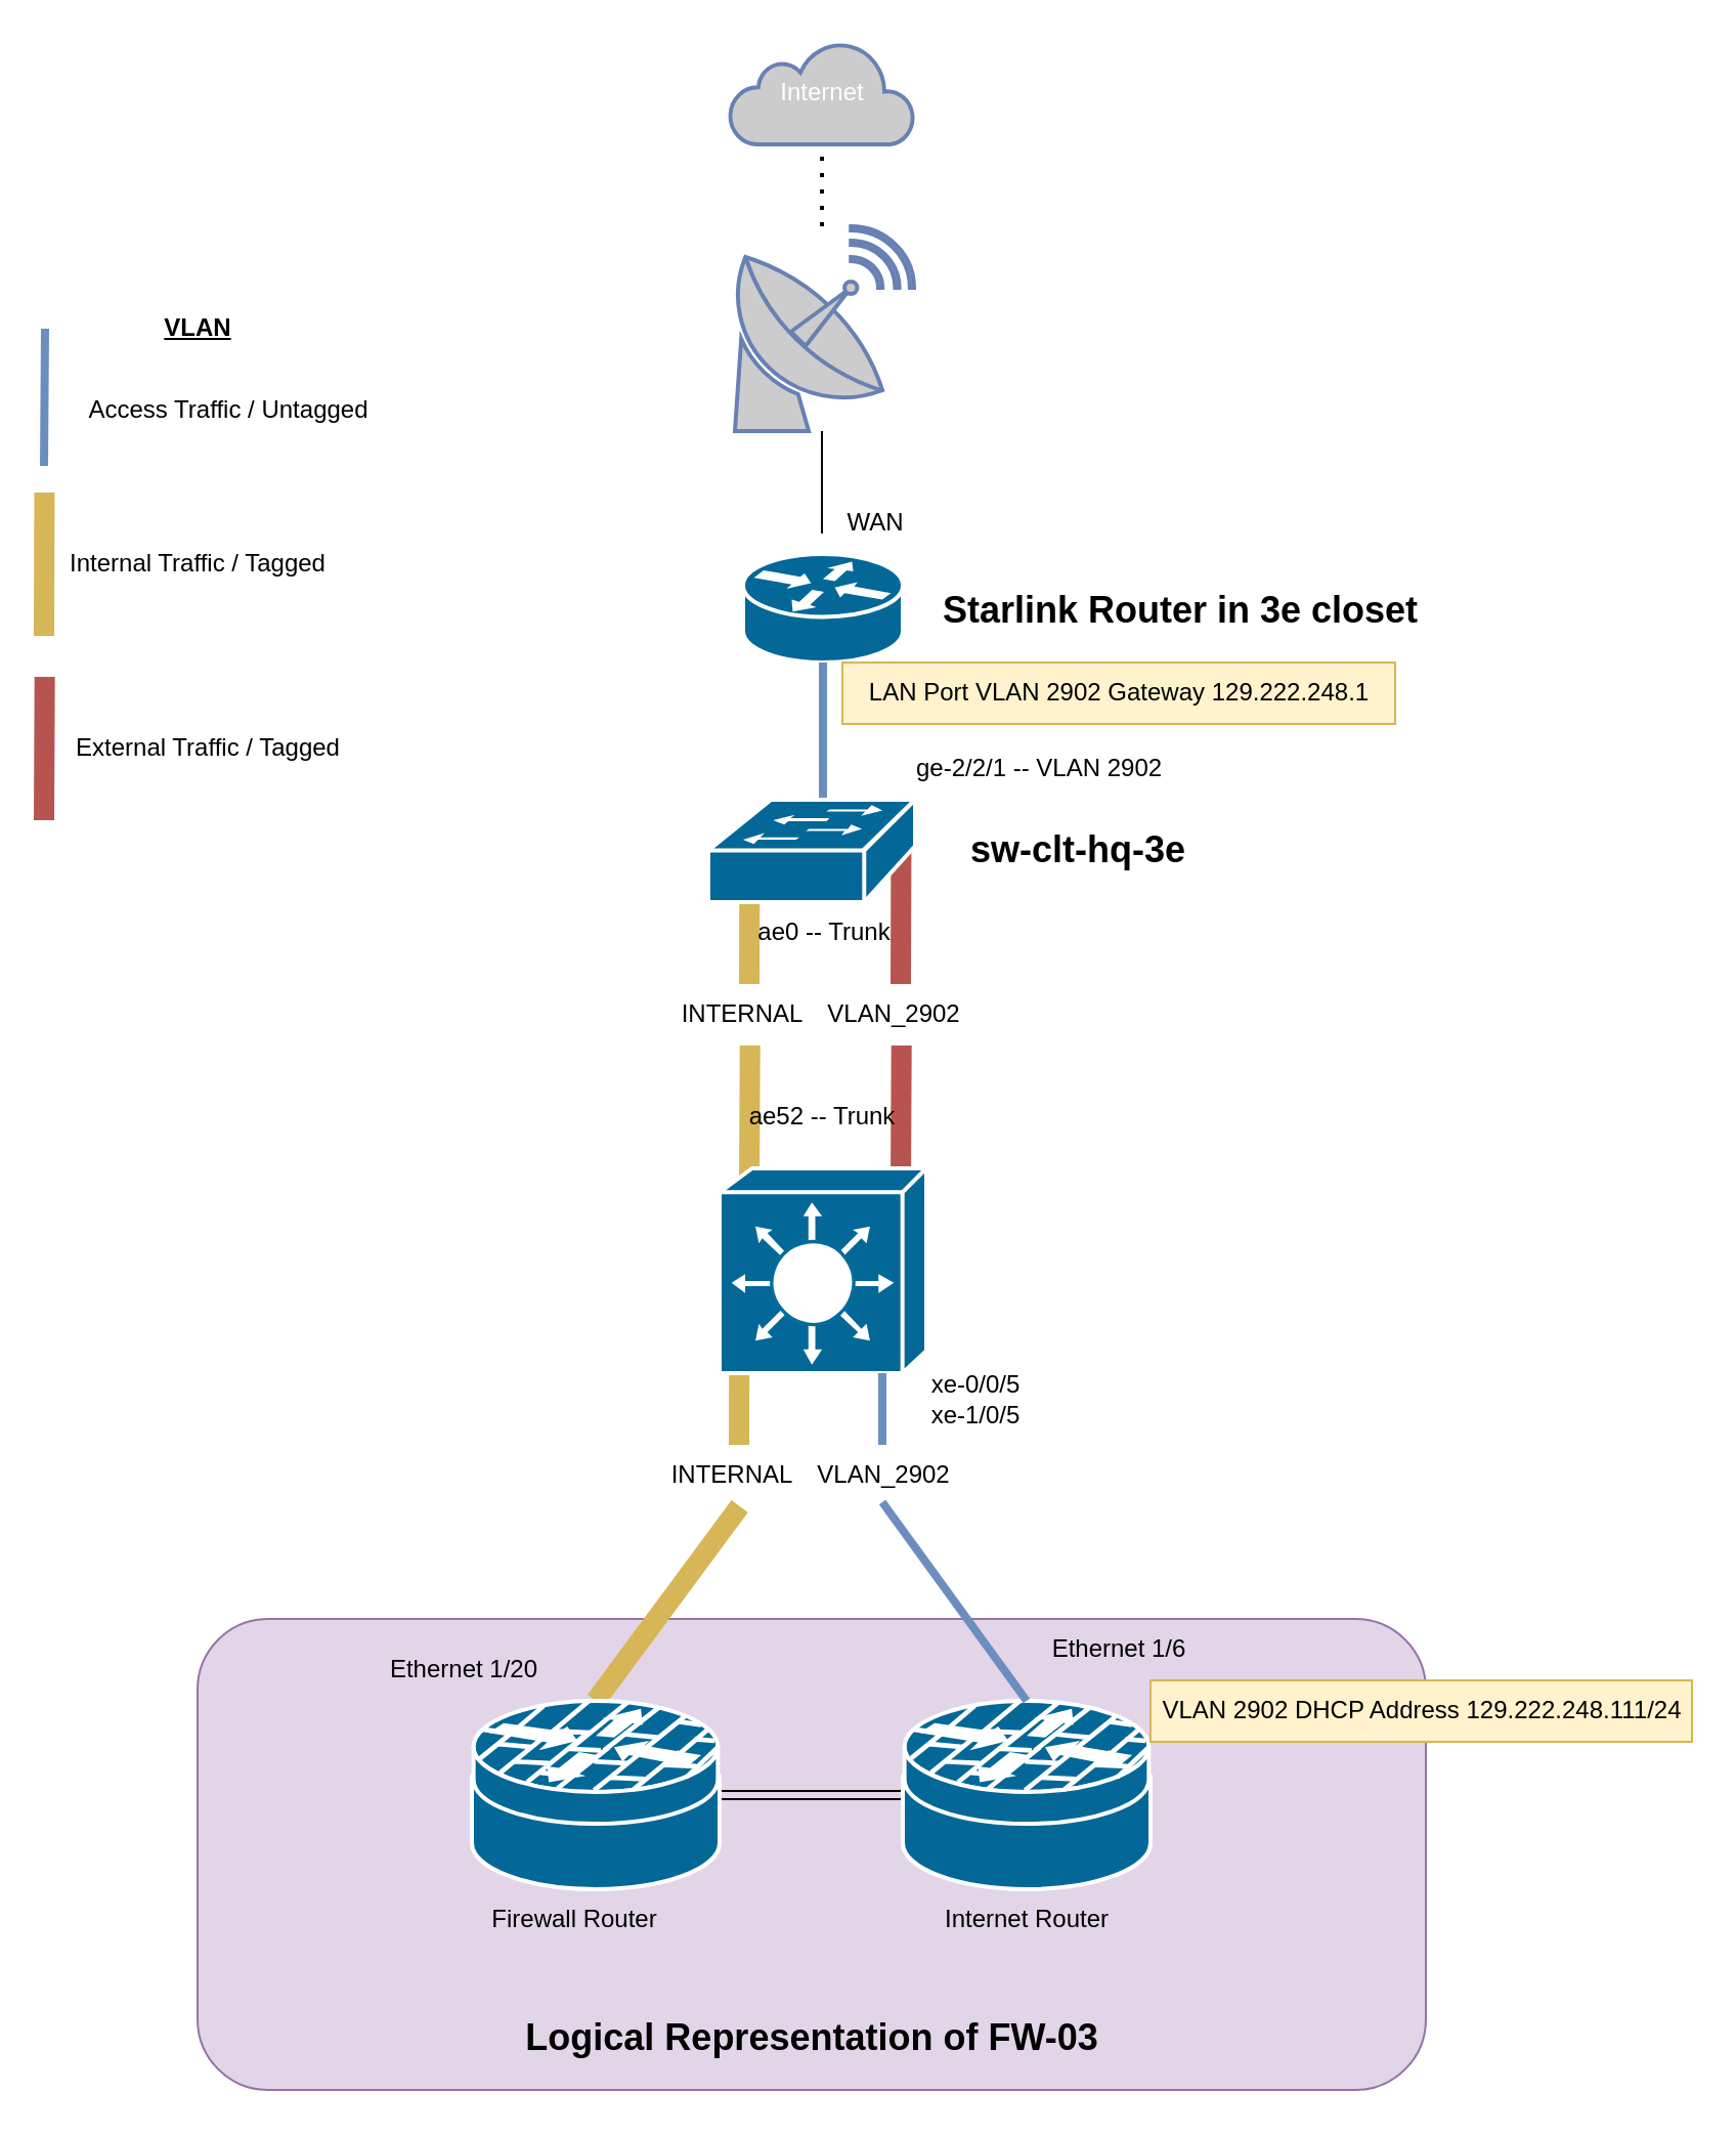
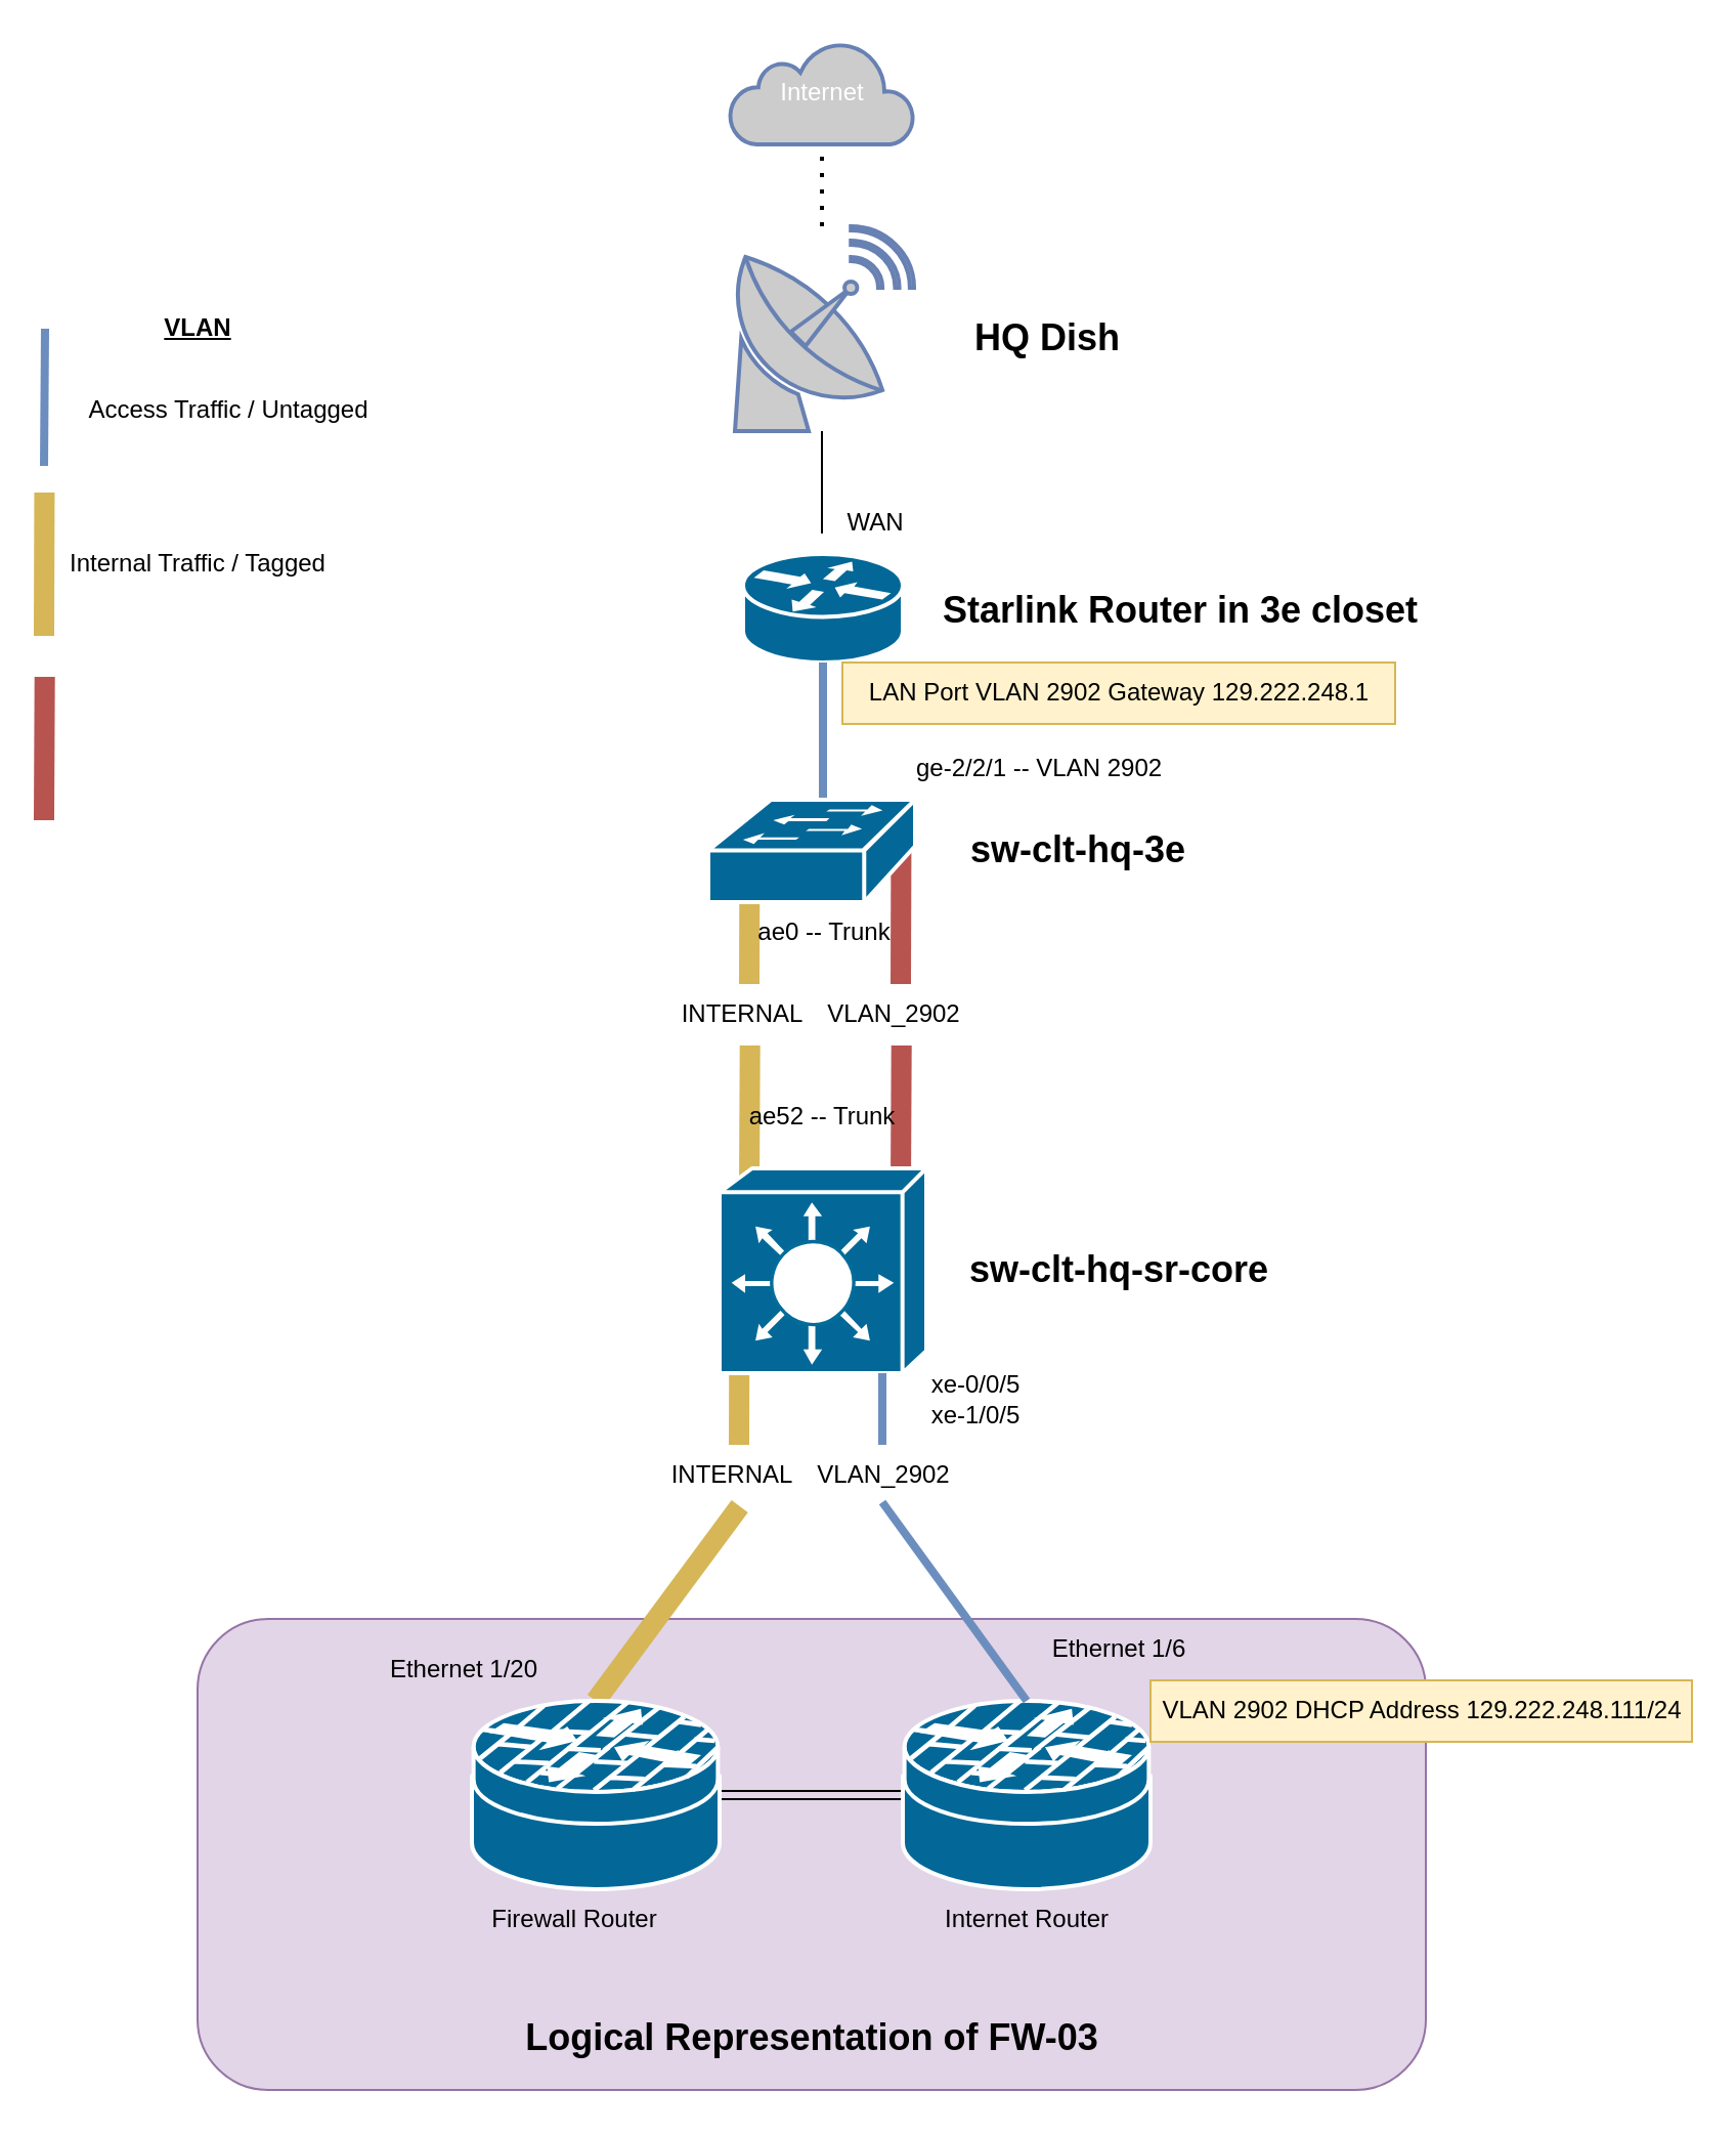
+ <mxCell id="13" value="HQ Dish" style="text;html=1;align=center;verticalAlign=middle;resizable=0;points=[];autosize=1;strokeColor=none;fillColor=none;fontStyle=1;fontSize=18;" parent="1" vertex="1"><mxGeometry x="466" y="145" width="90" height="40" as="geometry" /></mxCell>
- <mxCell id="40" value="External Traffic / Tagged" style="text;html=1;align=center;verticalAlign=middle;resizable=0;points=[];autosize=1;strokeColor=none;fillColor=none;" parent="1" vertex="1"><mxGeometry x="26" y="350" width="150" height="30" as="geometry" /></mxCell>
+ <mxCell id="27" value="&lt;font style=&quot;font-size: 18px;&quot;&gt;sw-clt-hq-sr-core&lt;/font&gt;" style="text;html=1;align=center;verticalAlign=middle;resizable=0;points=[];autosize=1;strokeColor=none;fillColor=none;fontStyle=1" parent="1" vertex="1"><mxGeometry x="466" y="600" width="160" height="40" as="geometry" /></mxCell>
